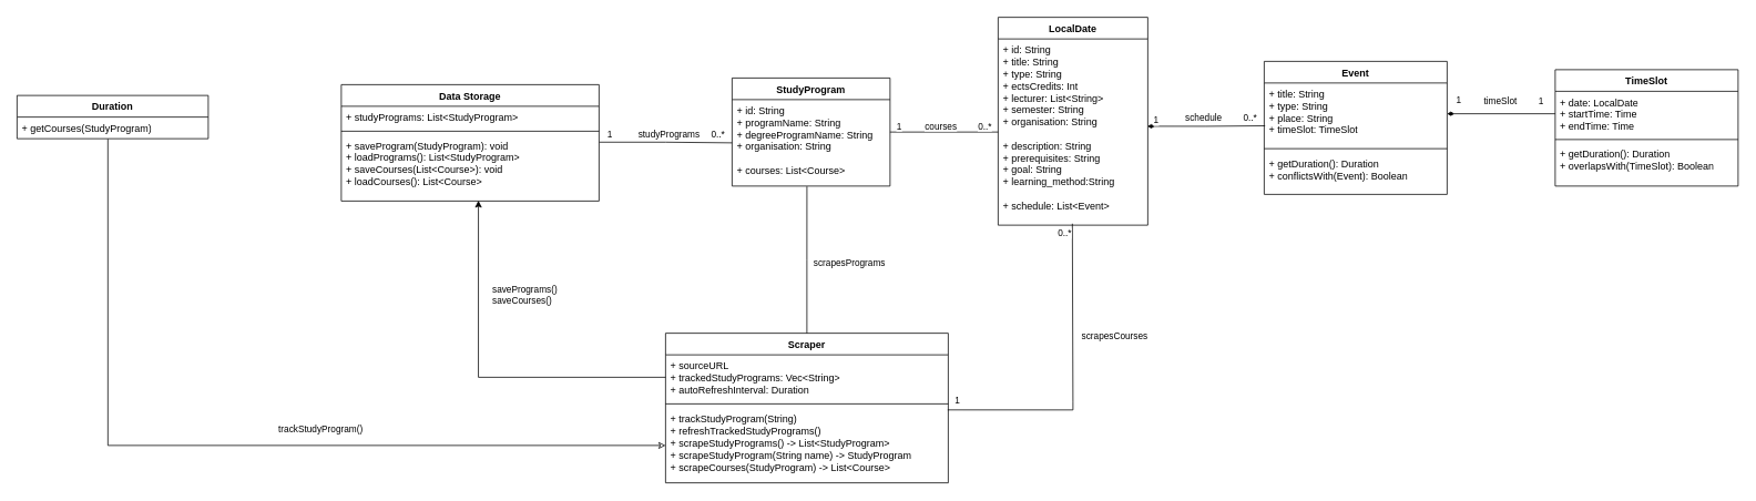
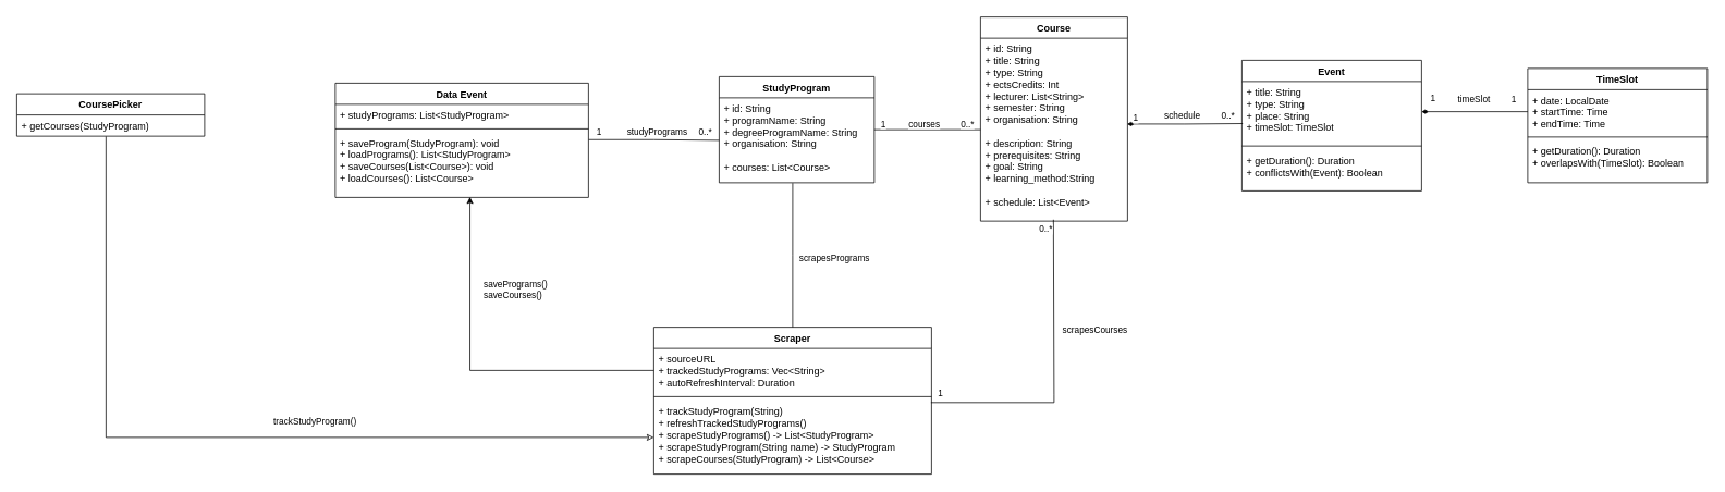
- <mxCell id="2" value="LocalDate" style="swimlane;fontStyle=1;align=center;verticalAlign=top;childLayout=stackLayout;horizontal=1;startSize=26;horizontalStack=0;resizeParent=1;resizeParentMax=0;resizeLast=0;collapsible=1;marginBottom=0;whiteSpace=wrap;html=1;" vertex="1" parent="1"><mxGeometry x="1200" y="20" width="180" height="250" as="geometry" /></mxCell>
+ <mxCell id="2" value="Course" style="swimlane;fontStyle=1;align=center;verticalAlign=top;childLayout=stackLayout;horizontal=1;startSize=26;horizontalStack=0;resizeParent=1;resizeParentMax=0;resizeLast=0;collapsible=1;marginBottom=0;whiteSpace=wrap;html=1;" vertex="1" parent="1"><mxGeometry x="1200" y="20" width="180" height="250" as="geometry" /></mxCell>
- <mxCell id="14" value="Data Storage" style="swimlane;fontStyle=1;align=center;verticalAlign=top;childLayout=stackLayout;horizontal=1;startSize=26;horizontalStack=0;resizeParent=1;resizeParentMax=0;resizeLast=0;collapsible=1;marginBottom=0;whiteSpace=wrap;html=1;" vertex="1" parent="1"><mxGeometry x="410" y="101" width="310" height="140" as="geometry" /></mxCell>
+ <mxCell id="14" value="Data Event" style="swimlane;fontStyle=1;align=center;verticalAlign=top;childLayout=stackLayout;horizontal=1;startSize=26;horizontalStack=0;resizeParent=1;resizeParentMax=0;resizeLast=0;collapsible=1;marginBottom=0;whiteSpace=wrap;html=1;" vertex="1" parent="1"><mxGeometry x="410" y="101" width="310" height="140" as="geometry" /></mxCell>
- <mxCell id="18" value="Duration" style="swimlane;fontStyle=1;align=center;verticalAlign=top;childLayout=stackLayout;horizontal=1;startSize=26;horizontalStack=0;resizeParent=1;resizeParentMax=0;resizeLast=0;collapsible=1;marginBottom=0;whiteSpace=wrap;html=1;" vertex="1" parent="1"><mxGeometry x="20" y="114" width="230" height="52" as="geometry" /></mxCell>
+ <mxCell id="18" value="CoursePicker" style="swimlane;fontStyle=1;align=center;verticalAlign=top;childLayout=stackLayout;horizontal=1;startSize=26;horizontalStack=0;resizeParent=1;resizeParentMax=0;resizeLast=0;collapsible=1;marginBottom=0;whiteSpace=wrap;html=1;" vertex="1" parent="1"><mxGeometry x="20" y="114" width="230" height="52" as="geometry" /></mxCell>
